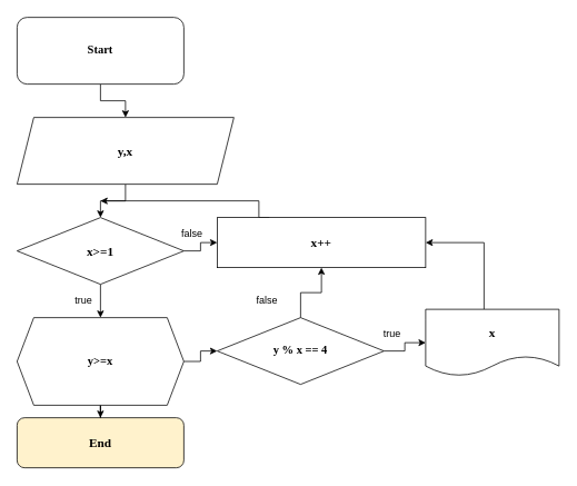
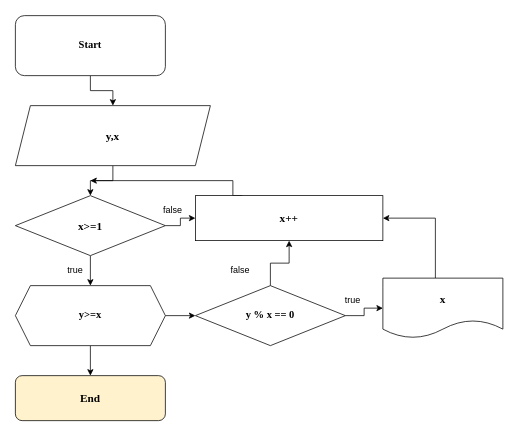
- <mxCell id="12" value="&lt;font style=&quot;font-size: 14px&quot; face=&quot;Comic Sans MS&quot;&gt;&lt;b&gt;y % x == 4&lt;/b&gt;&lt;/font&gt;" style="rhombus;whiteSpace=wrap;html=1;" vertex="1" parent="1"><mxGeometry x="260" y="380" width="200" height="80" as="geometry" /></mxCell>
+ <mxCell id="12" value="&lt;font style=&quot;font-size: 14px&quot; face=&quot;Comic Sans MS&quot;&gt;&lt;b&gt;y % x == 0&lt;/b&gt;&lt;/font&gt;" style="rhombus;whiteSpace=wrap;html=1;" vertex="1" parent="1"><mxGeometry x="260" y="380" width="200" height="80" as="geometry" /></mxCell>
- <mxCell id="9" value="&lt;font style=&quot;font-size: 14px&quot; face=&quot;Comic Sans MS&quot;&gt;&lt;b&gt;y&amp;gt;=x&lt;/b&gt;&lt;/font&gt;" style="shape=hexagon;perimeter=hexagonPerimeter2;whiteSpace=wrap;html=1;fixedSize=1;" vertex="1" parent="1"><mxGeometry x="20" y="380" width="200" height="105" as="geometry" /></mxCell>
+ <mxCell id="9" value="&lt;font style=&quot;font-size: 14px&quot; face=&quot;Comic Sans MS&quot;&gt;&lt;b&gt;y&amp;gt;=x&lt;/b&gt;&lt;/font&gt;" style="shape=hexagon;perimeter=hexagonPerimeter2;whiteSpace=wrap;html=1;fixedSize=1;" vertex="1" parent="1"><mxGeometry x="20" y="380" width="200" height="80" as="geometry" /></mxCell>
